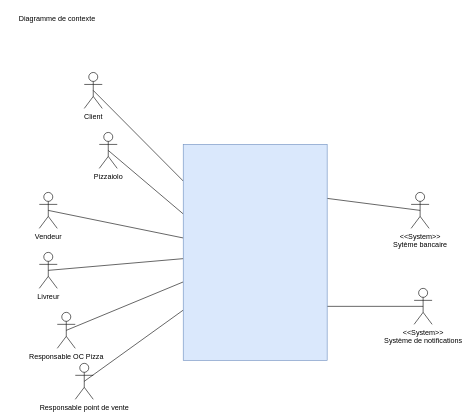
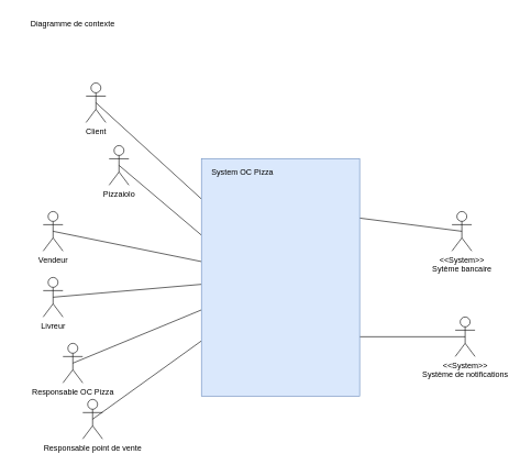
- <mxCell id="20" value="Diagramme de contexte" style="text;html=1;strokeColor=none;fillColor=none;align=center;verticalAlign=middle;whiteSpace=wrap;rounded=0;" parent="1" vertex="1"><mxGeometry x="20" y="20" width="150" height="20" as="geometry" /></mxCell>
+ <mxCell id="20" value="Diagramme de contexte" style="text;html=1;strokeColor=none;fillColor=none;align=center;verticalAlign=middle;whiteSpace=wrap;rounded=0;" parent="1" vertex="1"><mxGeometry x="35" y="25" width="150" height="20" as="geometry" /></mxCell>
- <mxCell id="2" value="Client" style="shape=umlActor;verticalLabelPosition=bottom;labelBackgroundColor=#ffffff;verticalAlign=top;html=1;outlineConnect=0;" parent="1" vertex="1"><mxGeometry x="140" y="120" width="30" height="60" as="geometry" /></mxCell>
+ <mxCell id="2" value="Client" style="shape=umlActor;verticalLabelPosition=bottom;labelBackgroundColor=#ffffff;verticalAlign=top;html=1;outlineConnect=0;" parent="1" vertex="1"><mxGeometry x="130" y="125" width="30" height="60" as="geometry" /></mxCell>
+ <mxCell id="19" value="System OC Pizza" style="text;html=1;strokeColor=none;fillColor=none;align=center;verticalAlign=middle;whiteSpace=wrap;rounded=0;" parent="1" vertex="1"><mxGeometry x="310" y="250" width="115" height="20" as="geometry" /></mxCell>
